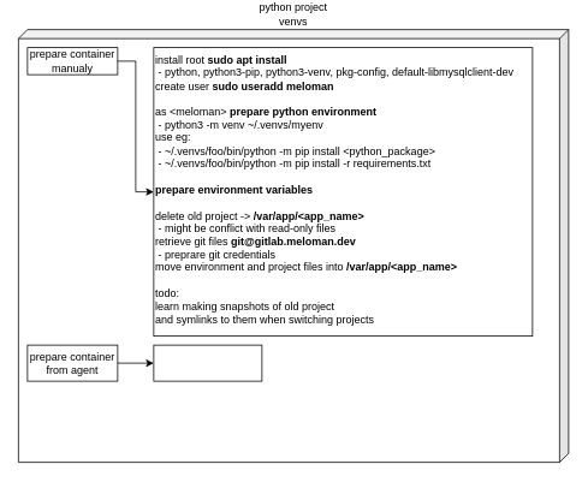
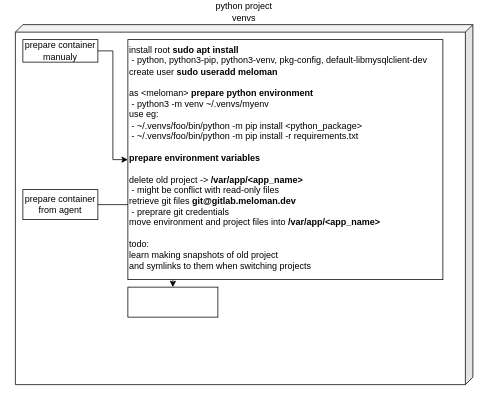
- <mxCell id="6" value="prepare container from agent" style="rounded=0;whiteSpace=wrap;html=1;" vertex="1" parent="1"><mxGeometry x="30" y="370" width="100" height="40" as="geometry" /></mxCell>
+ <mxCell id="6" value="prepare container from agent" style="rounded=0;whiteSpace=wrap;html=1;" vertex="1" parent="1"><mxGeometry x="30" y="240" width="100" height="40" as="geometry" /></mxCell>
